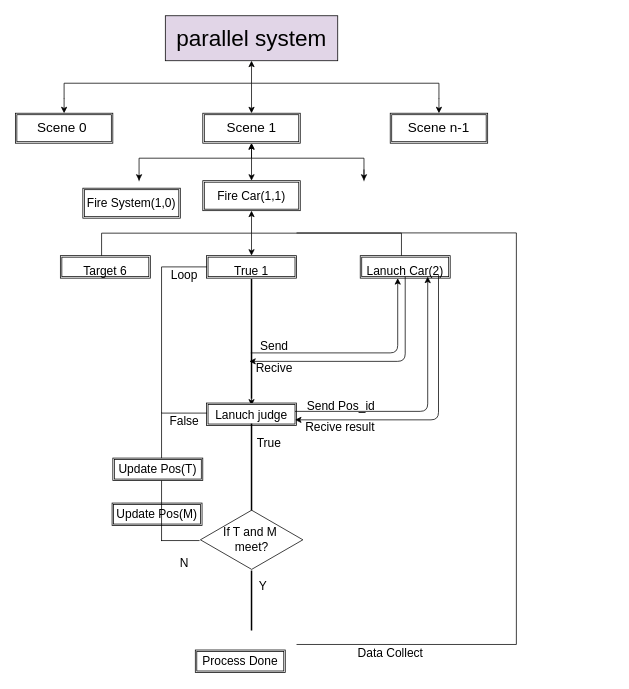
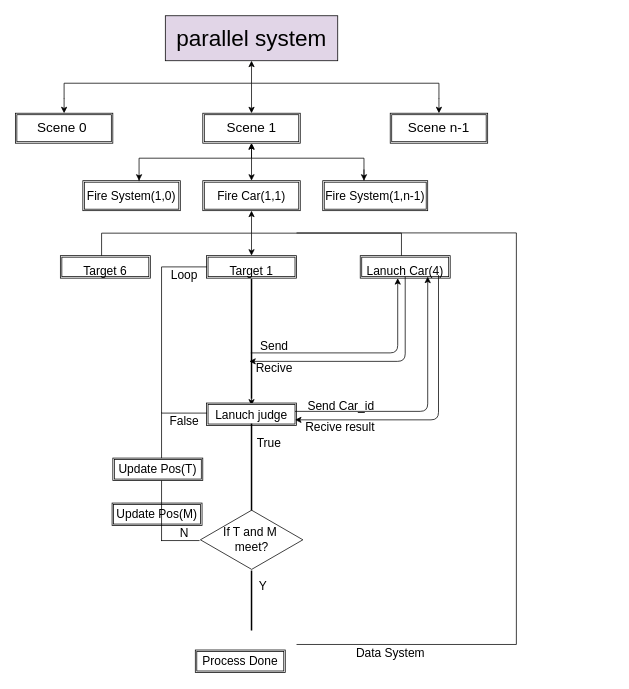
+ <mxCell id="18" value="&lt;font style=&quot;font-size: 16px&quot;&gt;Fire System(1,n-1)&lt;/font&gt;" style="shape=ext;double=1;rounded=0;whiteSpace=wrap;html=1;fontSize=18;" parent="1" vertex="1"><mxGeometry x="430" y="240" width="140" height="40" as="geometry" /></mxCell>
- <mxCell id="9" value="&lt;font style=&quot;font-size: 16px&quot;&gt;Fire System(1,0)&lt;/font&gt;" style="shape=ext;double=1;rounded=0;whiteSpace=wrap;html=1;fontSize=18;" parent="1" vertex="1"><mxGeometry x="110" y="250" width="130" height="40" as="geometry" /></mxCell>
+ <mxCell id="9" value="&lt;font style=&quot;font-size: 16px&quot;&gt;Fire System(1,0)&lt;/font&gt;" style="shape=ext;double=1;rounded=0;whiteSpace=wrap;html=1;fontSize=18;" parent="1" vertex="1"><mxGeometry x="110" y="240" width="130" height="40" as="geometry" /></mxCell>
- <mxCell id="23" value="&lt;div&gt;&lt;span&gt;&lt;font style=&quot;font-size: 16px&quot;&gt;True 1&lt;/font&gt;&lt;/span&gt;&lt;/div&gt;" style="shape=ext;double=1;rounded=0;whiteSpace=wrap;html=1;fontSize=30;align=center;" parent="1" vertex="1"><mxGeometry x="275" y="340" width="120" height="30" as="geometry" /></mxCell>
+ <mxCell id="23" value="&lt;div&gt;&lt;span&gt;&lt;font style=&quot;font-size: 16px&quot;&gt;Target 1&lt;/font&gt;&lt;/span&gt;&lt;/div&gt;" style="shape=ext;double=1;rounded=0;whiteSpace=wrap;html=1;fontSize=30;align=center;" parent="1" vertex="1"><mxGeometry x="275" y="340" width="120" height="30" as="geometry" /></mxCell>
- <mxCell id="24" value="&lt;span style=&quot;font-size: 16px&quot;&gt;Lanuch Car(2)&lt;/span&gt;" style="shape=ext;double=1;rounded=0;whiteSpace=wrap;html=1;fontSize=30;align=center;" parent="1" vertex="1"><mxGeometry x="480" y="340" width="120" height="30" as="geometry" /></mxCell>
+ <mxCell id="24" value="&lt;span style=&quot;font-size: 16px&quot;&gt;Lanuch Car(4)&lt;/span&gt;" style="shape=ext;double=1;rounded=0;whiteSpace=wrap;html=1;fontSize=30;align=center;" parent="1" vertex="1"><mxGeometry x="480" y="340" width="120" height="30" as="geometry" /></mxCell>
- <mxCell id="38" value="Send Pos_id" style="text;html=1;align=center;verticalAlign=middle;resizable=0;points=[];autosize=1;strokeColor=none;fillColor=none;fontSize=16;" vertex="1" parent="1"><mxGeometry x="404" y="530" width="100" height="20" as="geometry" /></mxCell>
+ <mxCell id="38" value="Send Car_id" style="text;html=1;align=center;verticalAlign=middle;resizable=0;points=[];autosize=1;strokeColor=none;fillColor=none;fontSize=16;" vertex="1" parent="1"><mxGeometry x="404" y="530" width="100" height="20" as="geometry" /></mxCell>
- <mxCell id="46" value="N" style="text;html=1;align=center;verticalAlign=middle;resizable=0;points=[];autosize=1;strokeColor=none;fillColor=none;fontSize=16;" vertex="1" parent="1"><mxGeometry x="230" y="740" width="30" height="20" as="geometry" /></mxCell>
+ <mxCell id="46" value="N" style="text;html=1;align=center;verticalAlign=middle;resizable=0;points=[];autosize=1;strokeColor=none;fillColor=none;fontSize=16;" vertex="1" parent="1"><mxGeometry x="230" y="700" width="30" height="20" as="geometry" /></mxCell>
- <mxCell id="50" value="Data Collect" style="text;html=1;align=center;verticalAlign=middle;resizable=0;points=[];autosize=1;strokeColor=none;fillColor=none;fontSize=16;" vertex="1" parent="1"><mxGeometry x="470" y="860" width="100" height="20" as="geometry" /></mxCell>
+ <mxCell id="50" value="Data System" style="text;html=1;align=center;verticalAlign=middle;resizable=0;points=[];autosize=1;strokeColor=none;fillColor=none;fontSize=16;" vertex="1" parent="1"><mxGeometry x="470" y="860" width="100" height="20" as="geometry" /></mxCell>
